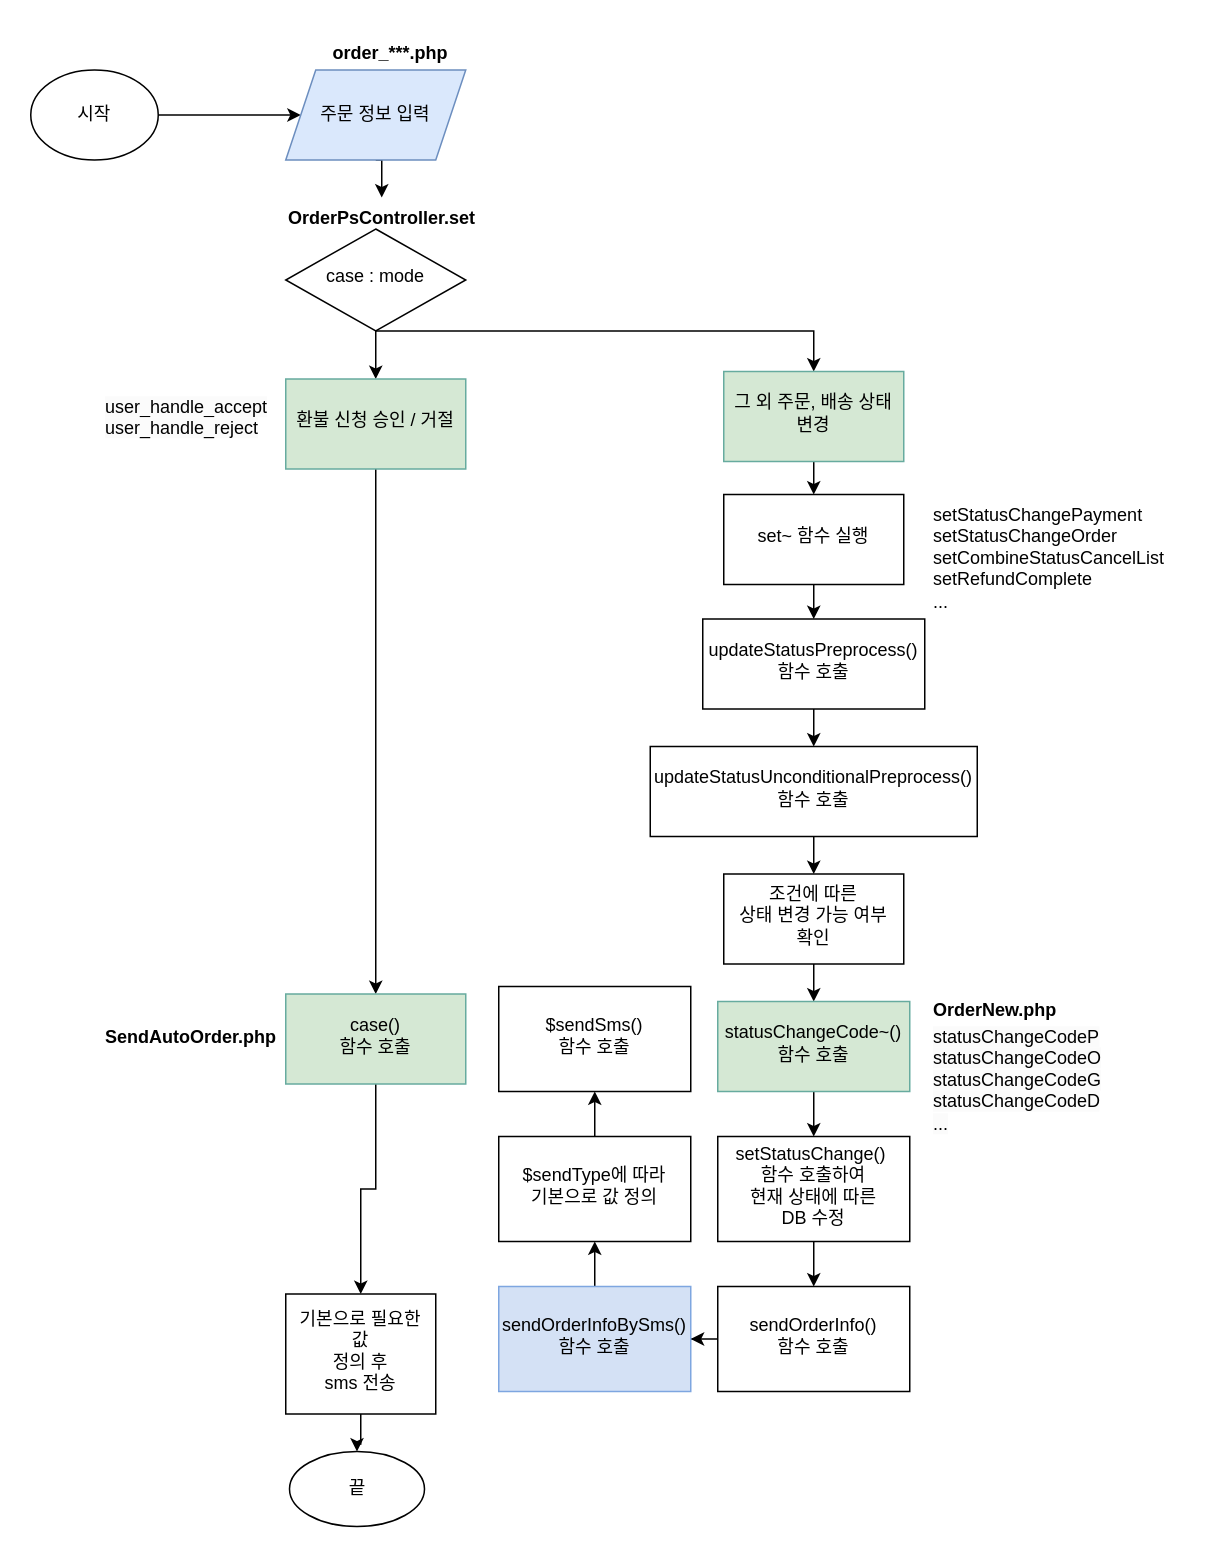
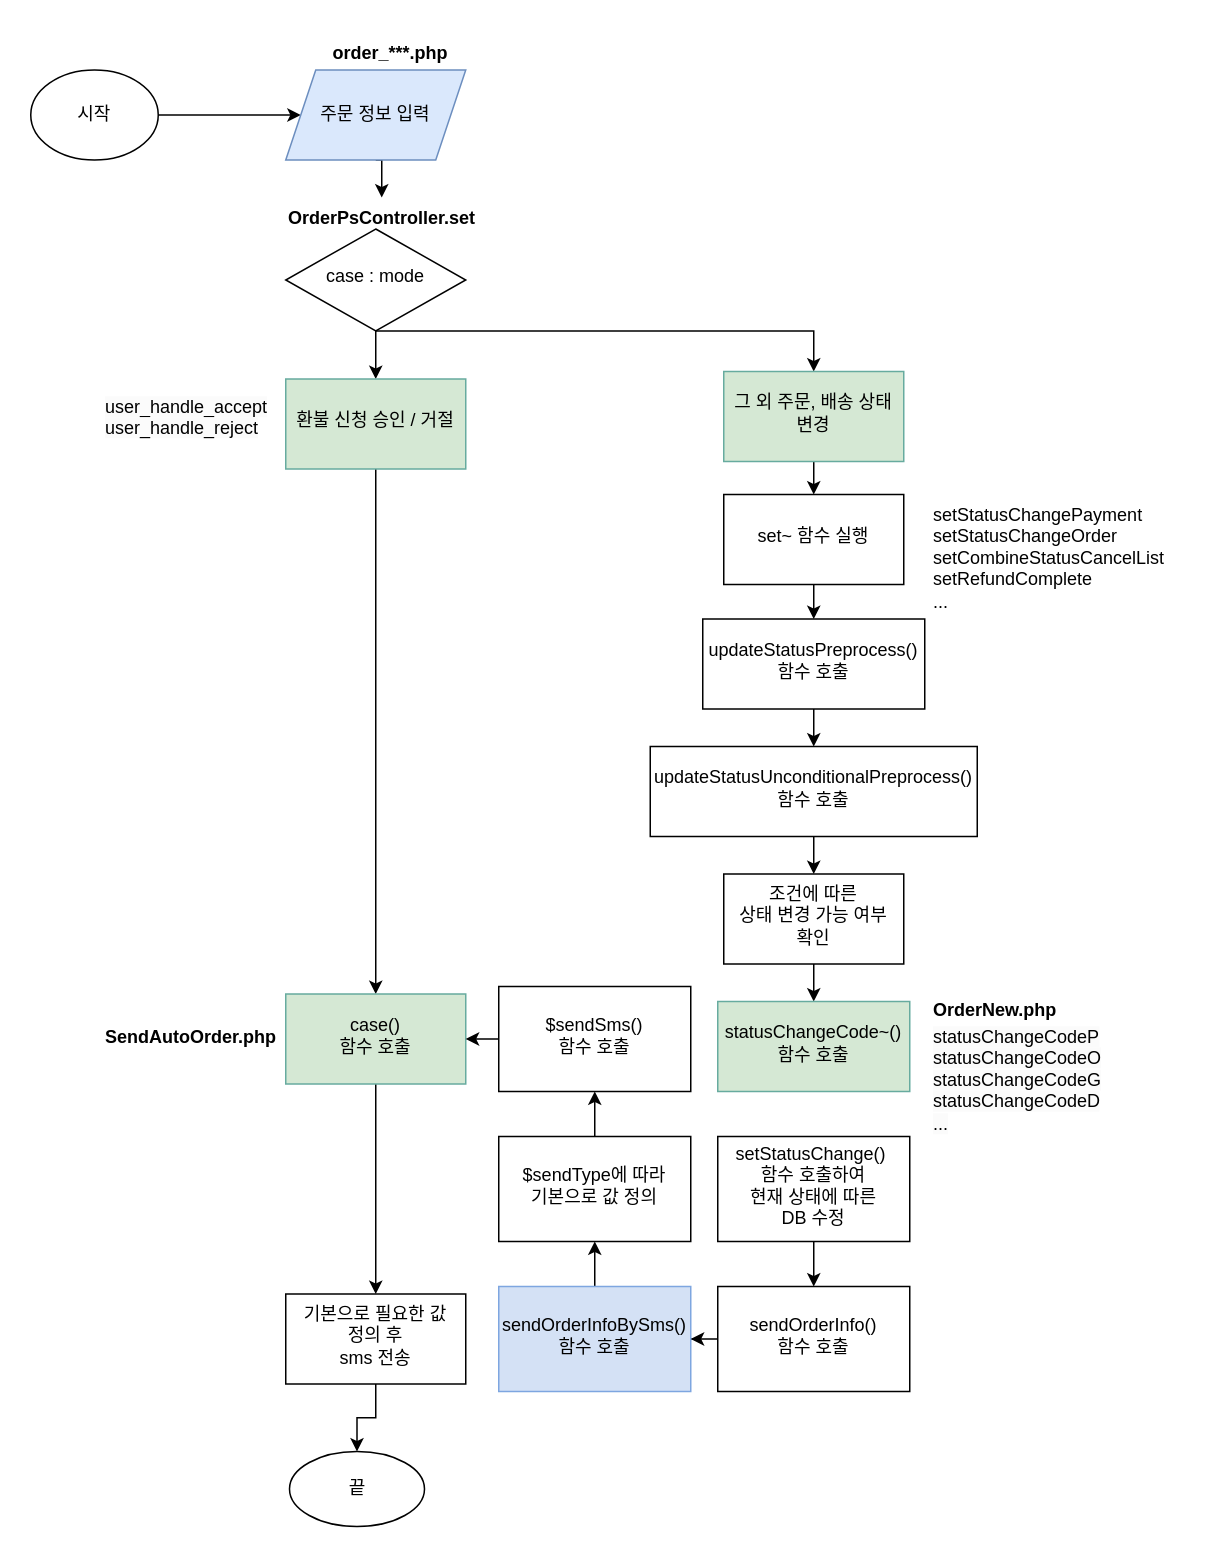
+ <mxCell id="39" value="" style="edgeStyle=orthogonalEdgeStyle;rounded=0;orthogonalLoop=1;jettySize=auto;html=1;" edge="1" parent="1" source="40" target="23"><mxGeometry relative="1" as="geometry" /></mxCell>
- <mxCell id="28" value="" style="edgeStyle=orthogonalEdgeStyle;rounded=0;orthogonalLoop=1;jettySize=auto;html=1;" edge="1" parent="1" source="29" target="32"><mxGeometry relative="1" as="geometry" /></mxCell>
- <mxCell id="43" value="기본으로 필요한 값 &lt;br&gt;정의 후&lt;br&gt;sms 전송" style="whiteSpace=wrap;html=1;shadow=0;strokeWidth=1;spacing=6;spacingTop=-4;" vertex="1" parent="1"><mxGeometry x="190" y="862" width="100" height="80" as="geometry" /></mxCell>
+ <mxCell id="43" value="기본으로 필요한 값 &lt;br&gt;정의 후&lt;br&gt;sms 전송" style="whiteSpace=wrap;html=1;shadow=0;strokeWidth=1;spacing=6;spacingTop=-4;" vertex="1" parent="1"><mxGeometry x="190" y="862" width="120" height="60" as="geometry" /></mxCell>
